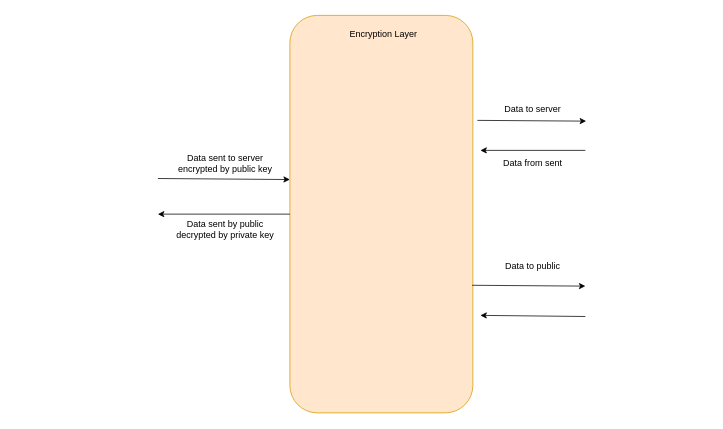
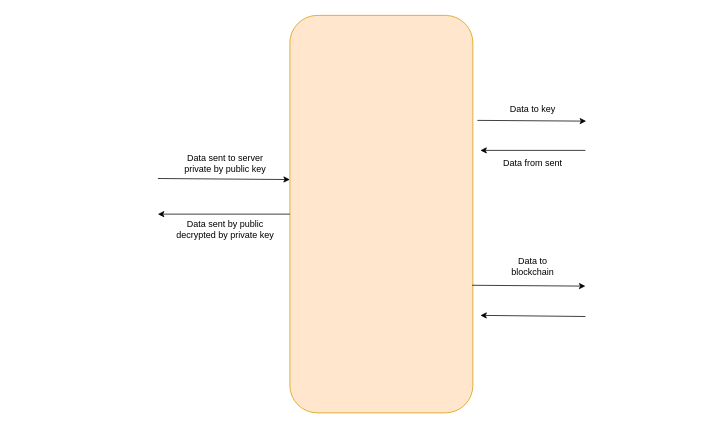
- <mxCell id="18" value="Encryption Layer" style="text;html=1;strokeColor=none;fillColor=none;align=center;verticalAlign=middle;whiteSpace=wrap;rounded=0;" vertex="1" parent="1"><mxGeometry x="436" y="30" width="150" height="30" as="geometry" /></mxCell>
- <mxCell id="17" value="Data to server" style="text;html=1;strokeColor=none;fillColor=none;align=center;verticalAlign=middle;whiteSpace=wrap;rounded=0;" vertex="1" parent="1"><mxGeometry x="670" y="130" width="80" height="30" as="geometry" /></mxCell>
+ <mxCell id="17" value="Data to key" style="text;html=1;strokeColor=none;fillColor=none;align=center;verticalAlign=middle;whiteSpace=wrap;rounded=0;" vertex="1" parent="1"><mxGeometry x="670" y="130" width="80" height="30" as="geometry" /></mxCell>
- <mxCell id="16" value="Data sent to server encrypted by public&amp;nbsp;key" style="text;html=1;strokeColor=none;fillColor=none;align=center;verticalAlign=middle;whiteSpace=wrap;rounded=0;" vertex="1" parent="1"><mxGeometry x="230" y="202" width="140" height="30" as="geometry" /></mxCell>
+ <mxCell id="16" value="Data sent to server private by public&amp;nbsp;key" style="text;html=1;strokeColor=none;fillColor=none;align=center;verticalAlign=middle;whiteSpace=wrap;rounded=0;" vertex="1" parent="1"><mxGeometry x="230" y="202" width="140" height="30" as="geometry" /></mxCell>
- <mxCell id="20" value="Data to public" style="text;html=1;strokeColor=none;fillColor=none;align=center;verticalAlign=middle;whiteSpace=wrap;rounded=0;" vertex="1" parent="1"><mxGeometry x="670" y="340" width="80" height="30" as="geometry" /></mxCell>
+ <mxCell id="20" value="Data to blockchain" style="text;html=1;strokeColor=none;fillColor=none;align=center;verticalAlign=middle;whiteSpace=wrap;rounded=0;" vertex="1" parent="1"><mxGeometry x="670" y="340" width="80" height="30" as="geometry" /></mxCell>
